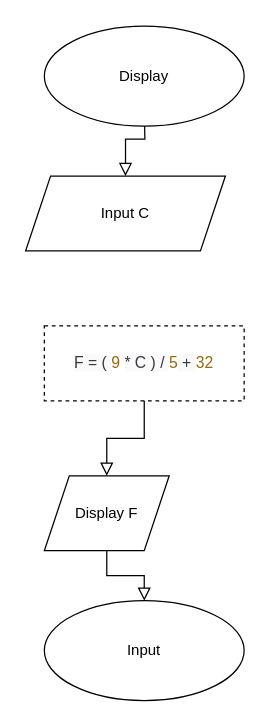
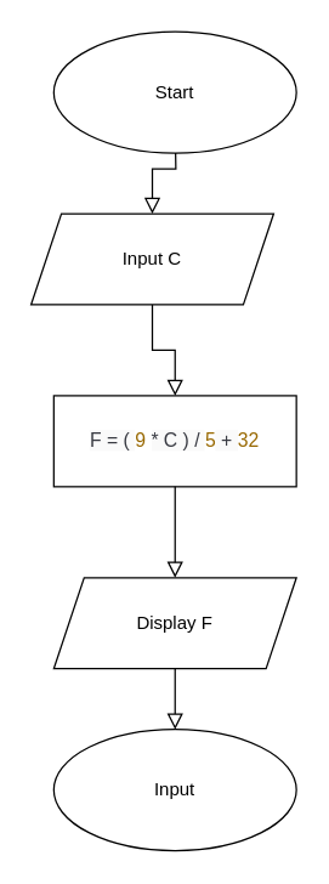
- <mxCell id="10" value="Display" style="ellipse;whiteSpace=wrap;html=1;" vertex="1" parent="1"><mxGeometry x="35" y="20" width="160" height="80" as="geometry" /></mxCell>
+ <mxCell id="10" value="Start" style="ellipse;whiteSpace=wrap;html=1;" vertex="1" parent="1"><mxGeometry x="35" y="20" width="160" height="80" as="geometry" /></mxCell>
+ <mxCell id="5" value="" style="rounded=0;html=1;jettySize=auto;orthogonalLoop=1;fontSize=11;endArrow=block;endFill=0;endSize=8;strokeWidth=1;shadow=0;labelBackgroundColor=none;edgeStyle=orthogonalEdgeStyle;" edge="1" parent="1" source="3" target="4"><mxGeometry relative="1" as="geometry"><mxPoint x="125" y="90" as="sourcePoint" /><mxPoint x="125" y="140" as="targetPoint" /><Array as="points" /></mxGeometry></mxCell>
- <mxCell id="4" value="&lt;span style=&quot;color: rgb(56 , 58 , 66) ; font-size: 12.6px ; font-style: normal ; font-weight: 400 ; letter-spacing: normal ; text-indent: 0px ; text-transform: none ; word-spacing: 0px ; background-color: rgb(250 , 250 , 250) ; display: inline ; float: none&quot;&gt;F = (&amp;nbsp;&lt;/span&gt;&lt;span class=&quot;hljs-number&quot; style=&quot;box-sizing: border-box ; color: rgb(152 , 104 , 1) ; font-size: 12.6px ; font-style: normal ; font-weight: 400 ; letter-spacing: normal ; text-indent: 0px ; text-transform: none ; word-spacing: 0px&quot;&gt;&lt;span class=&quot;hljs-number&quot; style=&quot;box-sizing: border-box ; color: rgb(152 , 104 , 1)&quot;&gt;9&amp;nbsp;&lt;/span&gt;&lt;/span&gt;&lt;span style=&quot;color: rgb(56 , 58 , 66) ; font-size: 12.6px ; font-style: normal ; font-weight: 400 ; letter-spacing: normal ; text-indent: 0px ; text-transform: none ; word-spacing: 0px ; background-color: rgb(250 , 250 , 250) ; display: inline ; float: none&quot;&gt;* C ) /&amp;nbsp;&lt;/span&gt;&lt;span class=&quot;hljs-number&quot; style=&quot;box-sizing: border-box ; color: rgb(152 , 104 , 1) ; font-size: 12.6px ; font-style: normal ; font-weight: 400 ; letter-spacing: normal ; text-indent: 0px ; text-transform: none ; word-spacing: 0px&quot;&gt;&lt;span class=&quot;hljs-number&quot; style=&quot;box-sizing: border-box ; color: rgb(152 , 104 , 1)&quot;&gt;5&lt;/span&gt;&lt;/span&gt;&lt;span style=&quot;color: rgb(56 , 58 , 66) ; font-size: 12.6px ; font-style: normal ; font-weight: 400 ; letter-spacing: normal ; text-indent: 0px ; text-transform: none ; word-spacing: 0px ; background-color: rgb(250 , 250 , 250) ; display: inline ; float: none&quot;&gt; + &lt;/span&gt;&lt;span class=&quot;hljs-number&quot; style=&quot;box-sizing: border-box ; color: rgb(152 , 104 , 1) ; font-size: 12.6px ; font-style: normal ; font-weight: 400 ; letter-spacing: normal ; text-indent: 0px ; text-transform: none ; word-spacing: 0px&quot;&gt;&lt;span class=&quot;hljs-number&quot; style=&quot;box-sizing: border-box ; color: rgb(152 , 104 , 1)&quot;&gt;32&lt;/span&gt;&lt;/span&gt;" style="rounded=0;whiteSpace=wrap;html=1;align=center;dashed=1;" vertex="1" parent="1"><mxGeometry x="35" y="260" width="160" height="60" as="geometry" /></mxCell>
+ <mxCell id="4" value="&lt;span style=&quot;color: rgb(56 , 58 , 66) ; font-size: 12.6px ; font-style: normal ; font-weight: 400 ; letter-spacing: normal ; text-indent: 0px ; text-transform: none ; word-spacing: 0px ; background-color: rgb(250 , 250 , 250) ; display: inline ; float: none&quot;&gt;F = (&amp;nbsp;&lt;/span&gt;&lt;span class=&quot;hljs-number&quot; style=&quot;box-sizing: border-box ; color: rgb(152 , 104 , 1) ; font-size: 12.6px ; font-style: normal ; font-weight: 400 ; letter-spacing: normal ; text-indent: 0px ; text-transform: none ; word-spacing: 0px&quot;&gt;&lt;span class=&quot;hljs-number&quot; style=&quot;box-sizing: border-box ; color: rgb(152 , 104 , 1)&quot;&gt;9&amp;nbsp;&lt;/span&gt;&lt;/span&gt;&lt;span style=&quot;color: rgb(56 , 58 , 66) ; font-size: 12.6px ; font-style: normal ; font-weight: 400 ; letter-spacing: normal ; text-indent: 0px ; text-transform: none ; word-spacing: 0px ; background-color: rgb(250 , 250 , 250) ; display: inline ; float: none&quot;&gt;* C ) /&amp;nbsp;&lt;/span&gt;&lt;span class=&quot;hljs-number&quot; style=&quot;box-sizing: border-box ; color: rgb(152 , 104 , 1) ; font-size: 12.6px ; font-style: normal ; font-weight: 400 ; letter-spacing: normal ; text-indent: 0px ; text-transform: none ; word-spacing: 0px&quot;&gt;&lt;span class=&quot;hljs-number&quot; style=&quot;box-sizing: border-box ; color: rgb(152 , 104 , 1)&quot;&gt;5&lt;/span&gt;&lt;/span&gt;&lt;span style=&quot;color: rgb(56 , 58 , 66) ; font-size: 12.6px ; font-style: normal ; font-weight: 400 ; letter-spacing: normal ; text-indent: 0px ; text-transform: none ; word-spacing: 0px ; background-color: rgb(250 , 250 , 250) ; display: inline ; float: none&quot;&gt; + &lt;/span&gt;&lt;span class=&quot;hljs-number&quot; style=&quot;box-sizing: border-box ; color: rgb(152 , 104 , 1) ; font-size: 12.6px ; font-style: normal ; font-weight: 400 ; letter-spacing: normal ; text-indent: 0px ; text-transform: none ; word-spacing: 0px&quot;&gt;&lt;span class=&quot;hljs-number&quot; style=&quot;box-sizing: border-box ; color: rgb(152 , 104 , 1)&quot;&gt;32&lt;/span&gt;&lt;/span&gt;" style="rounded=0;whiteSpace=wrap;html=1;align=center;" vertex="1" parent="1"><mxGeometry x="35" y="260" width="160" height="60" as="geometry" /></mxCell>
- <mxCell id="6" value="Display F" style="shape=parallelogram;perimeter=parallelogramPerimeter;whiteSpace=wrap;html=1;fixedSize=1;" vertex="1" parent="1"><mxGeometry x="35" y="380" width="100" height="60" as="geometry" /></mxCell>
+ <mxCell id="6" value="Display F" style="shape=parallelogram;perimeter=parallelogramPerimeter;whiteSpace=wrap;html=1;fixedSize=1;" vertex="1" parent="1"><mxGeometry x="35" y="380" width="160" height="60" as="geometry" /></mxCell>
